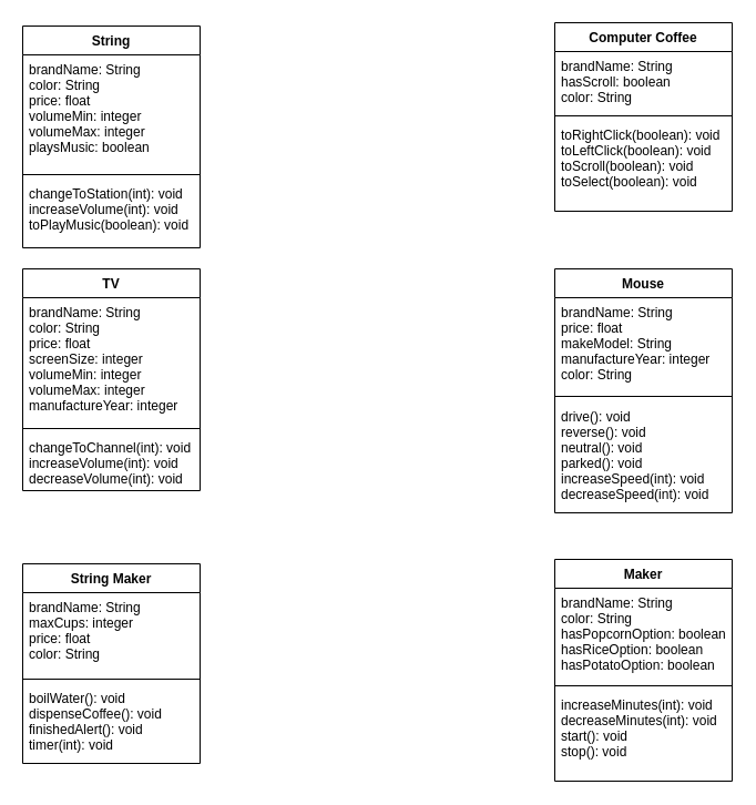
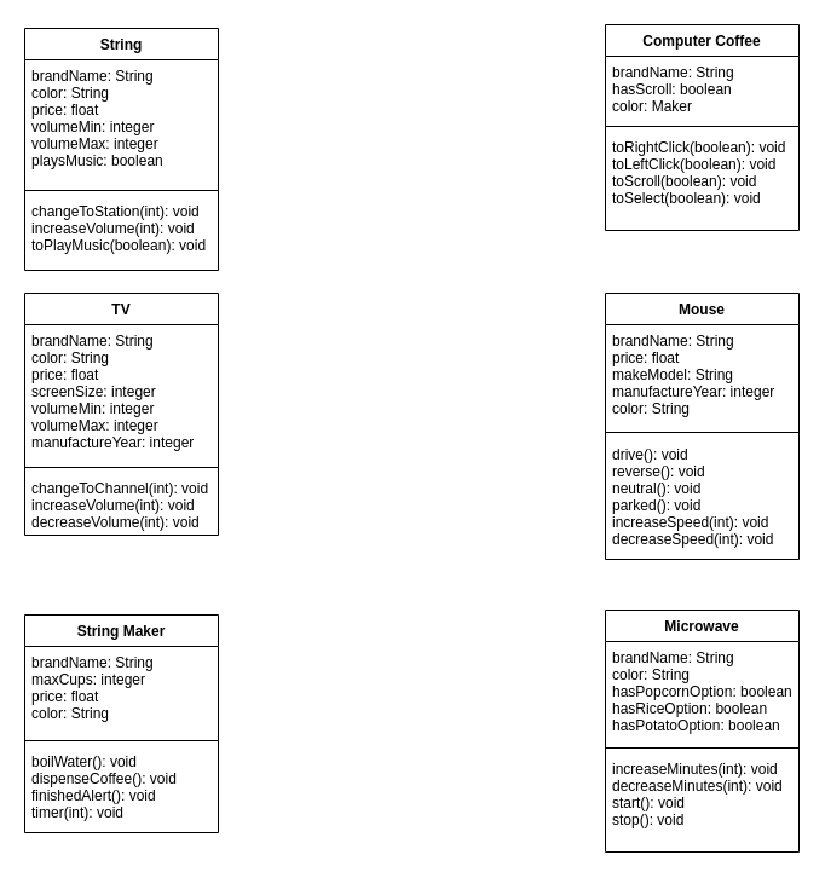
- <mxCell id="15" value="brandName: String&#10;hasScroll: boolean&#10;color: String" style="text;strokeColor=none;fillColor=none;align=left;verticalAlign=top;spacingLeft=4;spacingRight=4;overflow=hidden;rotatable=0;points=[[0,0.5],[1,0.5]];portConstraint=eastwest;" vertex="1" parent="14"><mxGeometry y="26" width="160" height="54" as="geometry" /></mxCell>
+ <mxCell id="15" value="brandName: String&#10;hasScroll: boolean&#10;color: Maker" style="text;strokeColor=none;fillColor=none;align=left;verticalAlign=top;spacingLeft=4;spacingRight=4;overflow=hidden;rotatable=0;points=[[0,0.5],[1,0.5]];portConstraint=eastwest;" vertex="1" parent="14"><mxGeometry y="26" width="160" height="54" as="geometry" /></mxCell>
- <mxCell id="22" value="Maker&#10;" style="swimlane;fontStyle=1;align=center;verticalAlign=top;childLayout=stackLayout;horizontal=1;startSize=26;horizontalStack=0;resizeParent=1;resizeParentMax=0;resizeLast=0;collapsible=1;marginBottom=0;" vertex="1" parent="1"><mxGeometry x="500" y="504" width="160" height="200" as="geometry" /></mxCell>
+ <mxCell id="22" value="Microwave&#10;" style="swimlane;fontStyle=1;align=center;verticalAlign=top;childLayout=stackLayout;horizontal=1;startSize=26;horizontalStack=0;resizeParent=1;resizeParentMax=0;resizeLast=0;collapsible=1;marginBottom=0;" vertex="1" parent="1"><mxGeometry x="500" y="504" width="160" height="200" as="geometry" /></mxCell>
